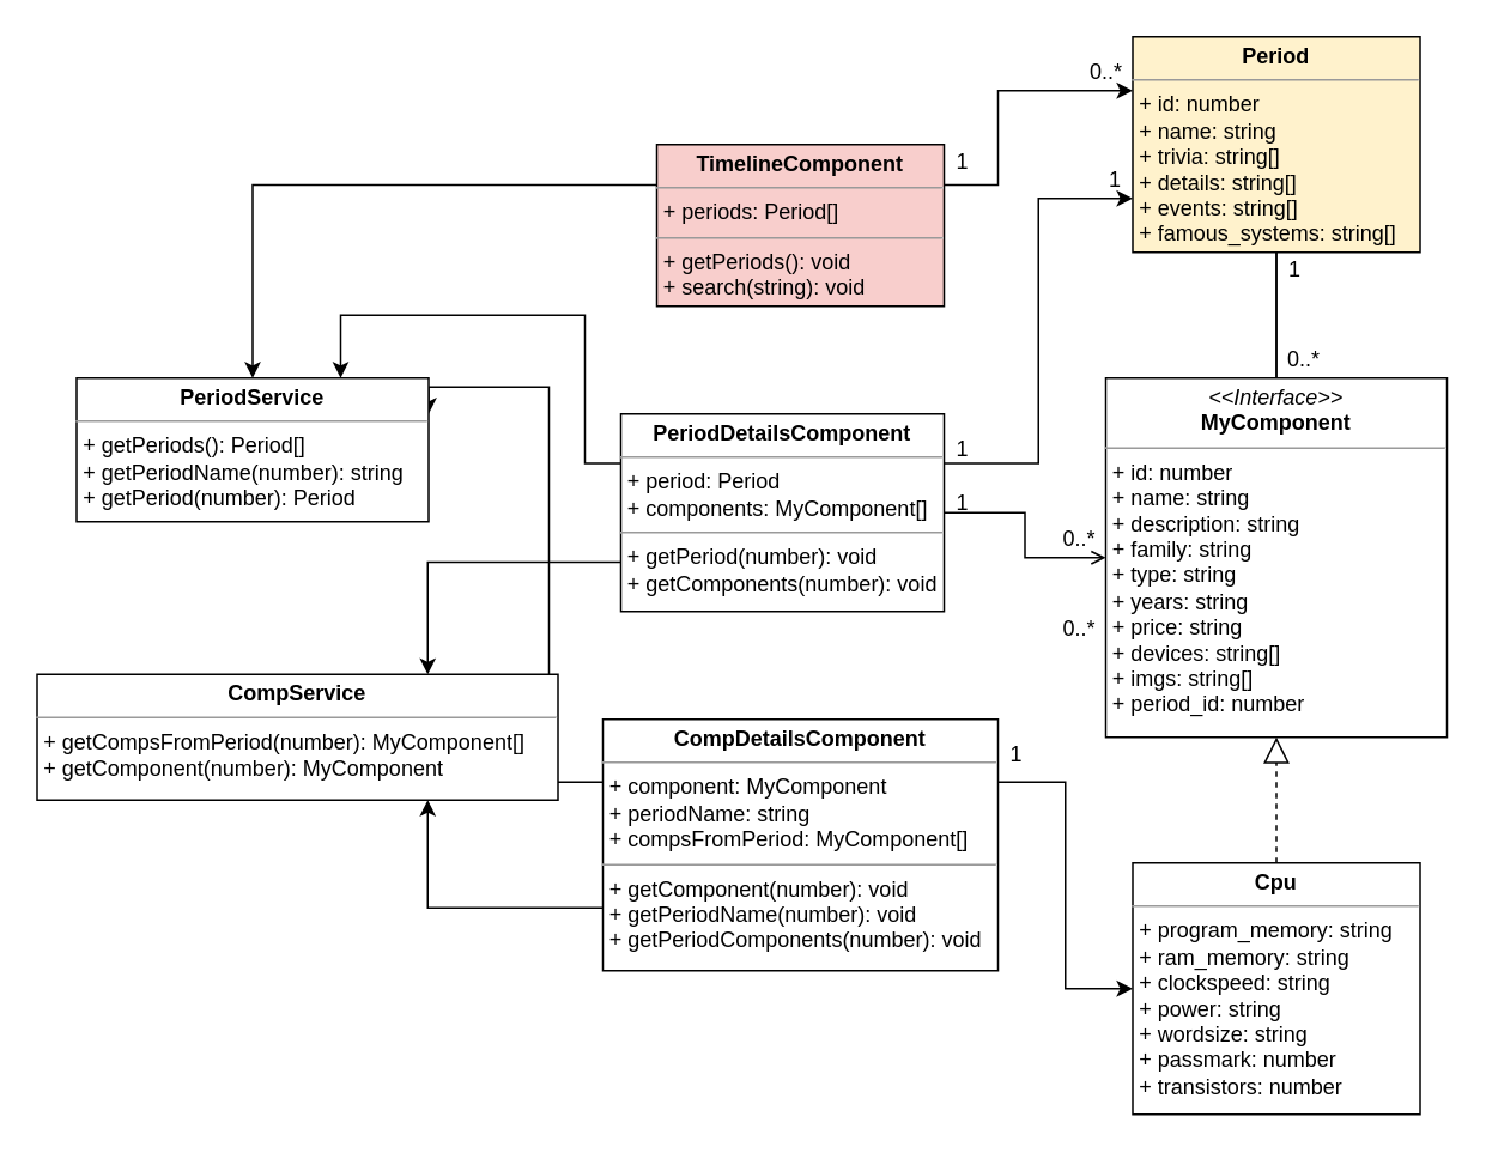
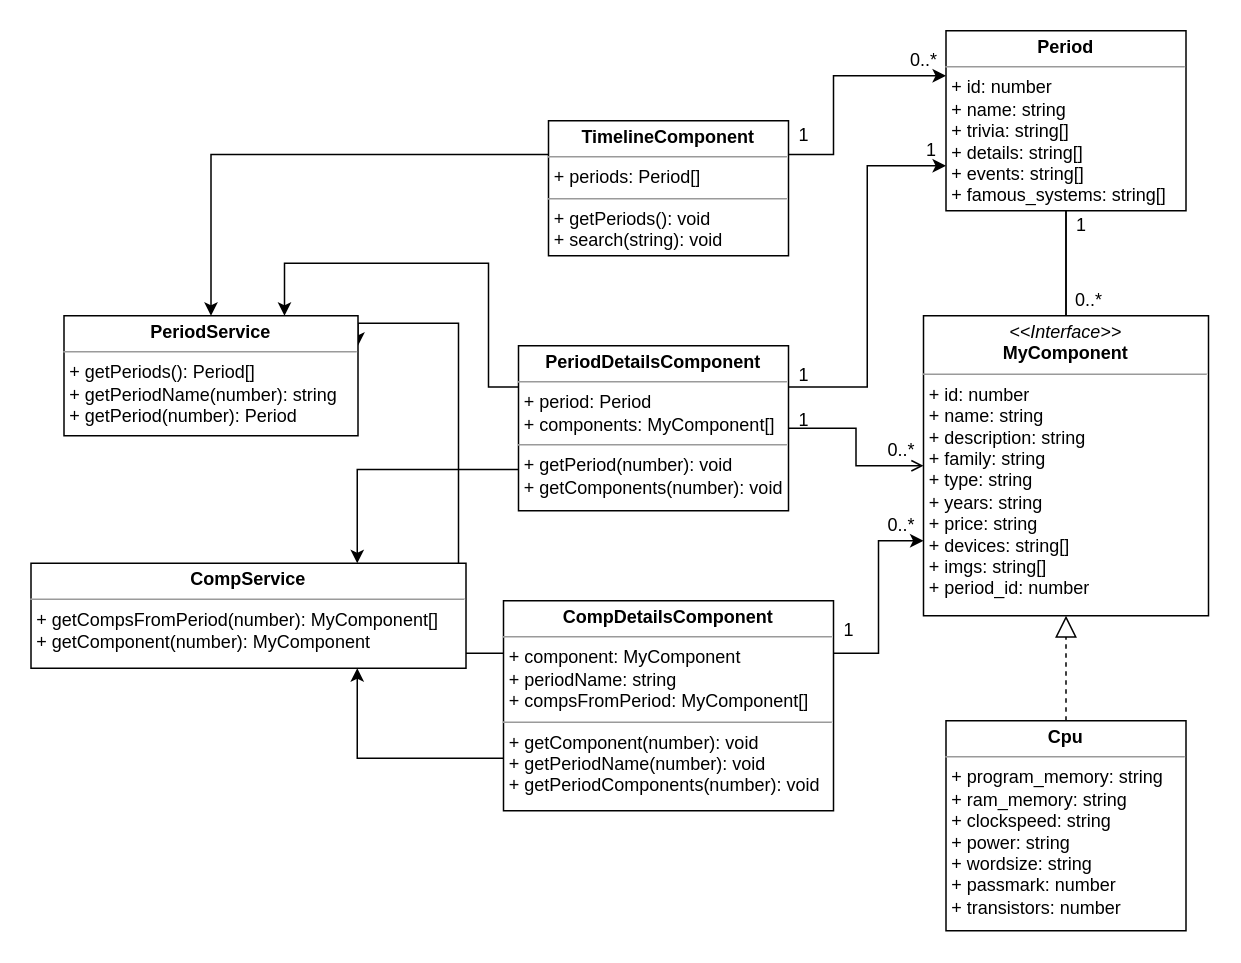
- <mxCell id="7" value="&lt;p style=&quot;margin:0px;margin-top:4px;text-align:center;&quot;&gt;&lt;b&gt;Period&lt;/b&gt;&lt;/p&gt;&lt;hr size=&quot;1&quot;&gt;&lt;p style=&quot;margin:0px;margin-left:4px;&quot;&gt;+ id: number&lt;/p&gt;&lt;p style=&quot;margin:0px;margin-left:4px;&quot;&gt;+ name: string&lt;/p&gt;&lt;p style=&quot;margin:0px;margin-left:4px;&quot;&gt;+ trivia: string[]&lt;/p&gt;&lt;p style=&quot;margin:0px;margin-left:4px;&quot;&gt;+ details: string[]&lt;/p&gt;&lt;p style=&quot;margin:0px;margin-left:4px;&quot;&gt;+ events: string[]&lt;/p&gt;&lt;p style=&quot;margin:0px;margin-left:4px;&quot;&gt;+ famous_systems: string[]&lt;/p&gt;" style="verticalAlign=top;align=left;overflow=fill;fontSize=12;fontFamily=Helvetica;html=1;fillColor=#fff2cc;" vertex="1" parent="1"><mxGeometry x="630" y="20" width="160" height="120" as="geometry" /></mxCell>
+ <mxCell id="7" value="&lt;p style=&quot;margin:0px;margin-top:4px;text-align:center;&quot;&gt;&lt;b&gt;Period&lt;/b&gt;&lt;/p&gt;&lt;hr size=&quot;1&quot;&gt;&lt;p style=&quot;margin:0px;margin-left:4px;&quot;&gt;+ id: number&lt;/p&gt;&lt;p style=&quot;margin:0px;margin-left:4px;&quot;&gt;+ name: string&lt;/p&gt;&lt;p style=&quot;margin:0px;margin-left:4px;&quot;&gt;+ trivia: string[]&lt;/p&gt;&lt;p style=&quot;margin:0px;margin-left:4px;&quot;&gt;+ details: string[]&lt;/p&gt;&lt;p style=&quot;margin:0px;margin-left:4px;&quot;&gt;+ events: string[]&lt;/p&gt;&lt;p style=&quot;margin:0px;margin-left:4px;&quot;&gt;+ famous_systems: string[]&lt;/p&gt;" style="verticalAlign=top;align=left;overflow=fill;fontSize=12;fontFamily=Helvetica;html=1;" vertex="1" parent="1"><mxGeometry x="630" y="20" width="160" height="120" as="geometry" /></mxCell>
- <mxCell id="21" value="&lt;p style=&quot;margin:0px;margin-top:4px;text-align:center;&quot;&gt;&lt;b&gt;TimelineComponent&lt;/b&gt;&lt;/p&gt;&lt;hr size=&quot;1&quot;&gt;&lt;p style=&quot;margin:0px;margin-left:4px;&quot;&gt;+ periods: Period[]&lt;/p&gt;&lt;hr size=&quot;1&quot;&gt;&lt;p style=&quot;margin:0px;margin-left:4px;&quot;&gt;+ getPeriods(): void&lt;/p&gt;&lt;p style=&quot;margin:0px;margin-left:4px;&quot;&gt;+ search(string): void&lt;/p&gt;" style="verticalAlign=top;align=left;overflow=fill;fontSize=12;fontFamily=Helvetica;html=1;fillColor=#f8cecc;" vertex="1" parent="1"><mxGeometry x="365" y="80" width="160" height="90" as="geometry" /></mxCell>
+ <mxCell id="21" value="&lt;p style=&quot;margin:0px;margin-top:4px;text-align:center;&quot;&gt;&lt;b&gt;TimelineComponent&lt;/b&gt;&lt;/p&gt;&lt;hr size=&quot;1&quot;&gt;&lt;p style=&quot;margin:0px;margin-left:4px;&quot;&gt;+ periods: Period[]&lt;/p&gt;&lt;hr size=&quot;1&quot;&gt;&lt;p style=&quot;margin:0px;margin-left:4px;&quot;&gt;+ getPeriods(): void&lt;/p&gt;&lt;p style=&quot;margin:0px;margin-left:4px;&quot;&gt;+ search(string): void&lt;/p&gt;" style="verticalAlign=top;align=left;overflow=fill;fontSize=12;fontFamily=Helvetica;html=1;" vertex="1" parent="1"><mxGeometry x="365" y="80" width="160" height="90" as="geometry" /></mxCell>
- <mxCell id="15" style="edgeStyle=orthogonalEdgeStyle;rounded=0;orthogonalLoop=1;jettySize=auto;html=1;exitX=1;exitY=0.25;exitDx=0;exitDy=0;endArrow=classic;endFill=1;" edge="1" parent="1" source="18" target="5"><mxGeometry relative="1" as="geometry" /></mxCell>
+ <mxCell id="15" style="edgeStyle=orthogonalEdgeStyle;rounded=0;orthogonalLoop=1;jettySize=auto;html=1;exitX=1;exitY=0.25;exitDx=0;exitDy=0;entryX=0;entryY=0.75;entryDx=0;entryDy=0;endArrow=classic;endFill=1;" edge="1" parent="1" source="18" target="3"><mxGeometry relative="1" as="geometry" /></mxCell>
